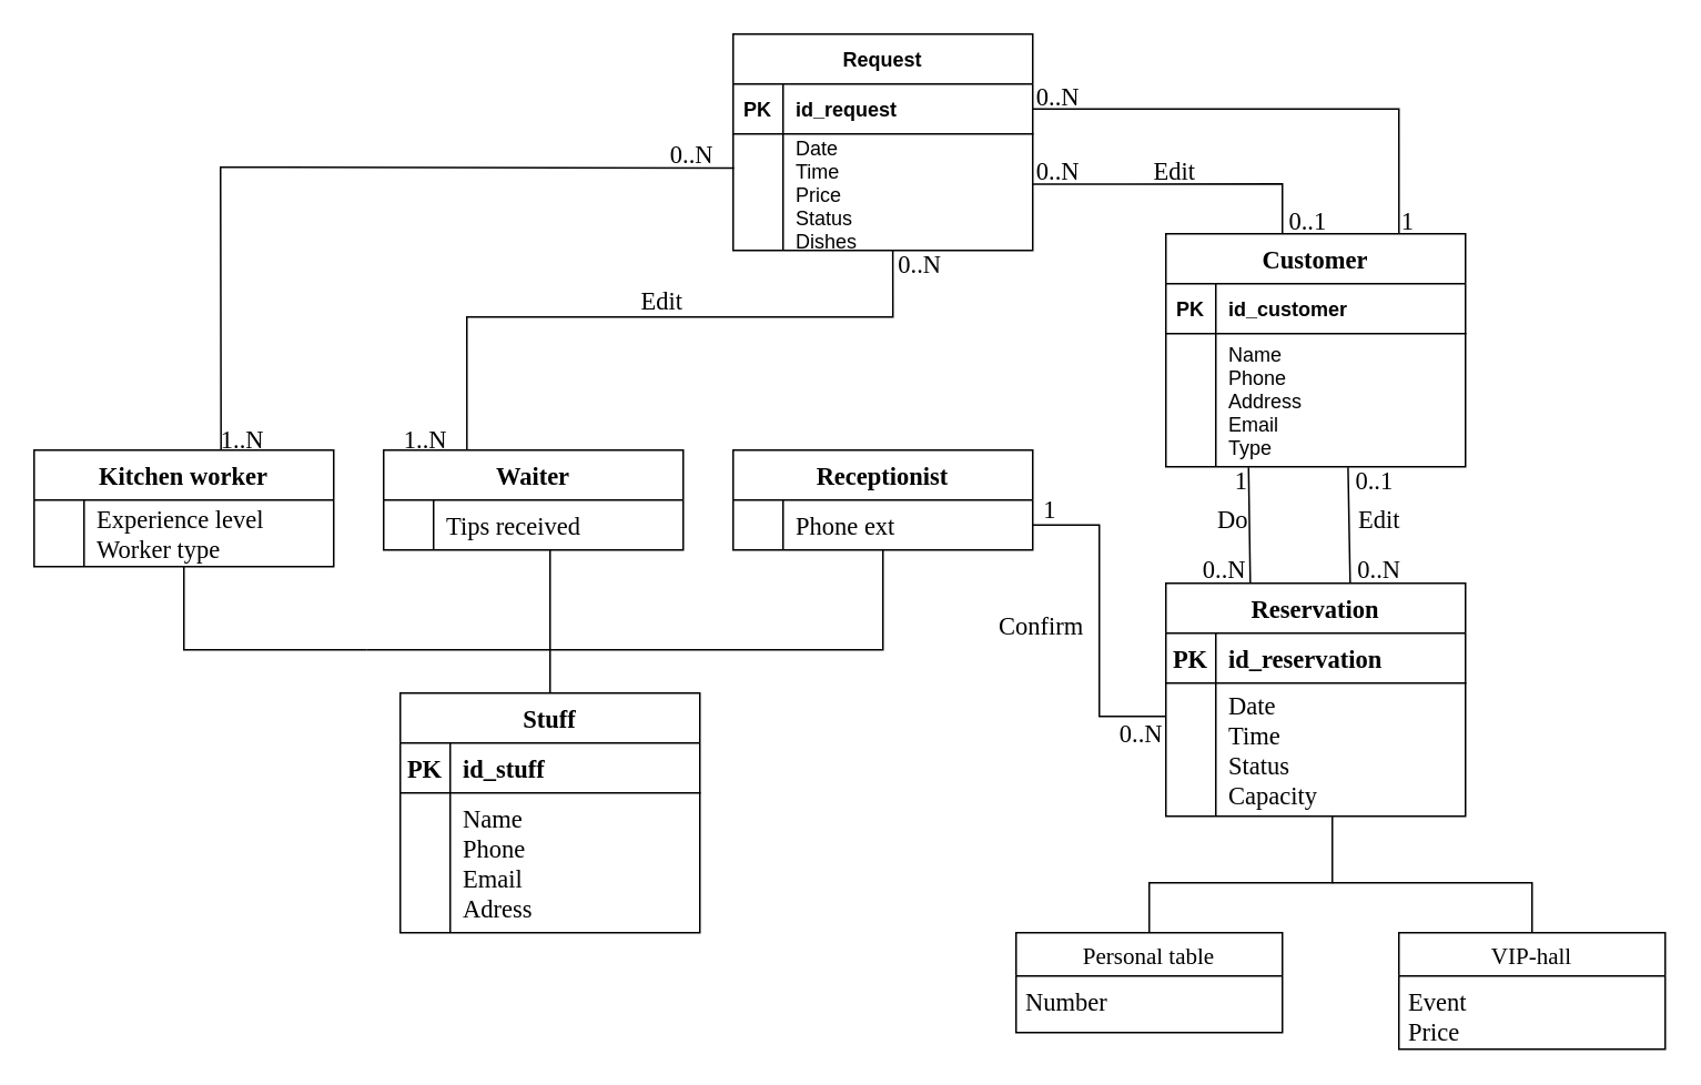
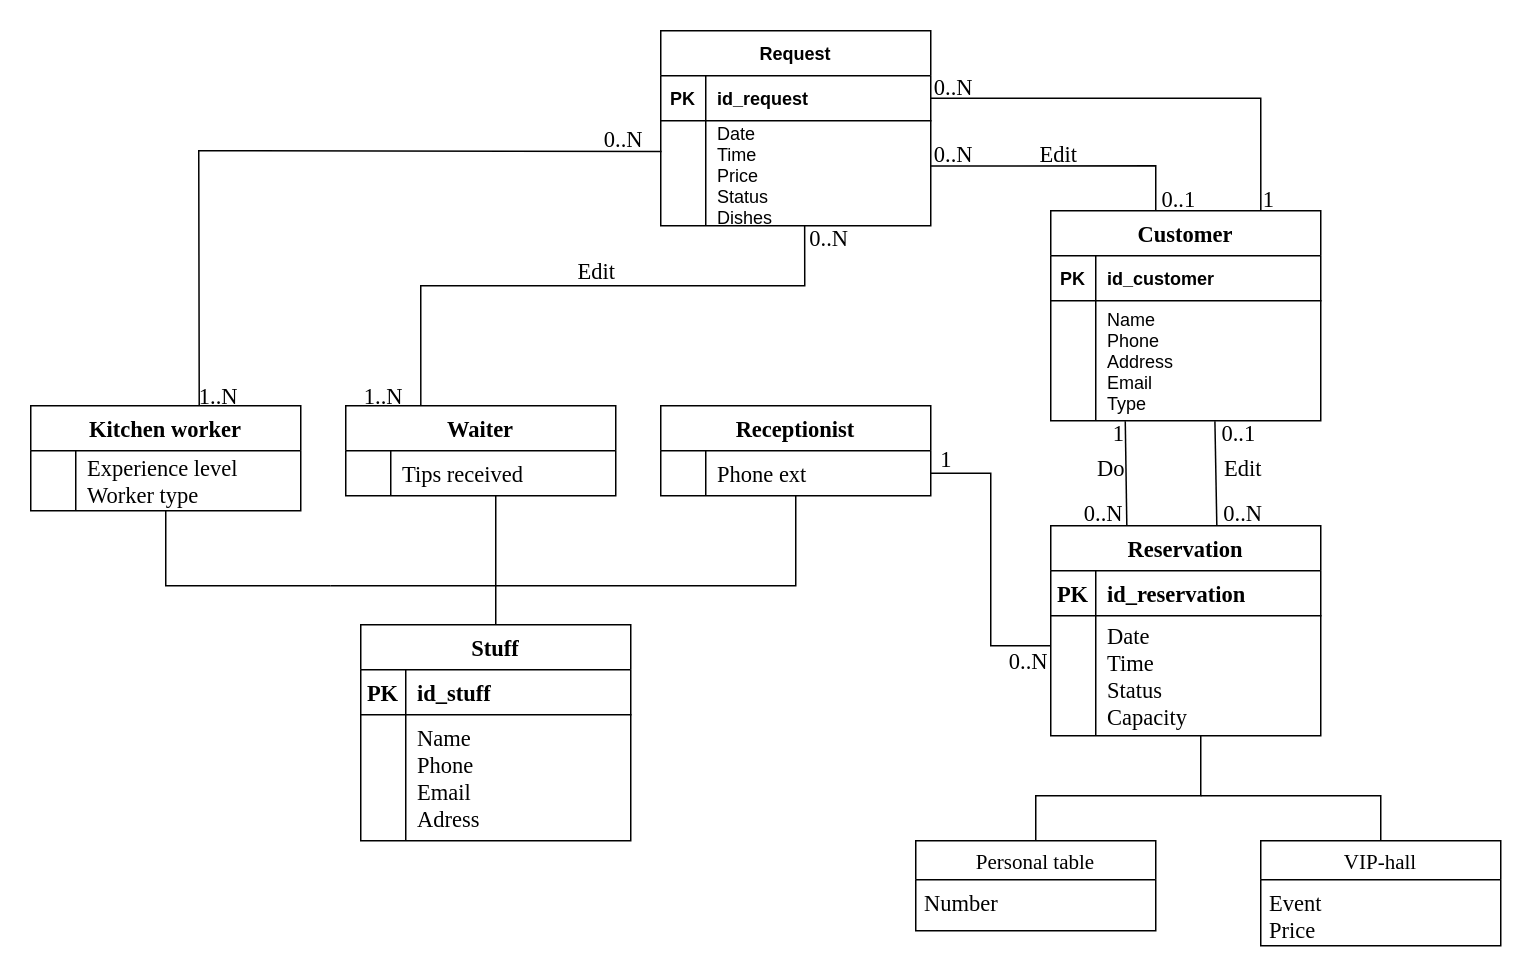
- <mxCell id="46" value="Confirm" style="text;html=1;align=center;verticalAlign=middle;resizable=0;points=[];autosize=1;strokeColor=none;fillColor=none;fontSize=15;fontFamily=Times New Roman;" parent="1" vertex="1"><mxGeometry x="590" y="360" width="70" height="30" as="geometry" /></mxCell>
